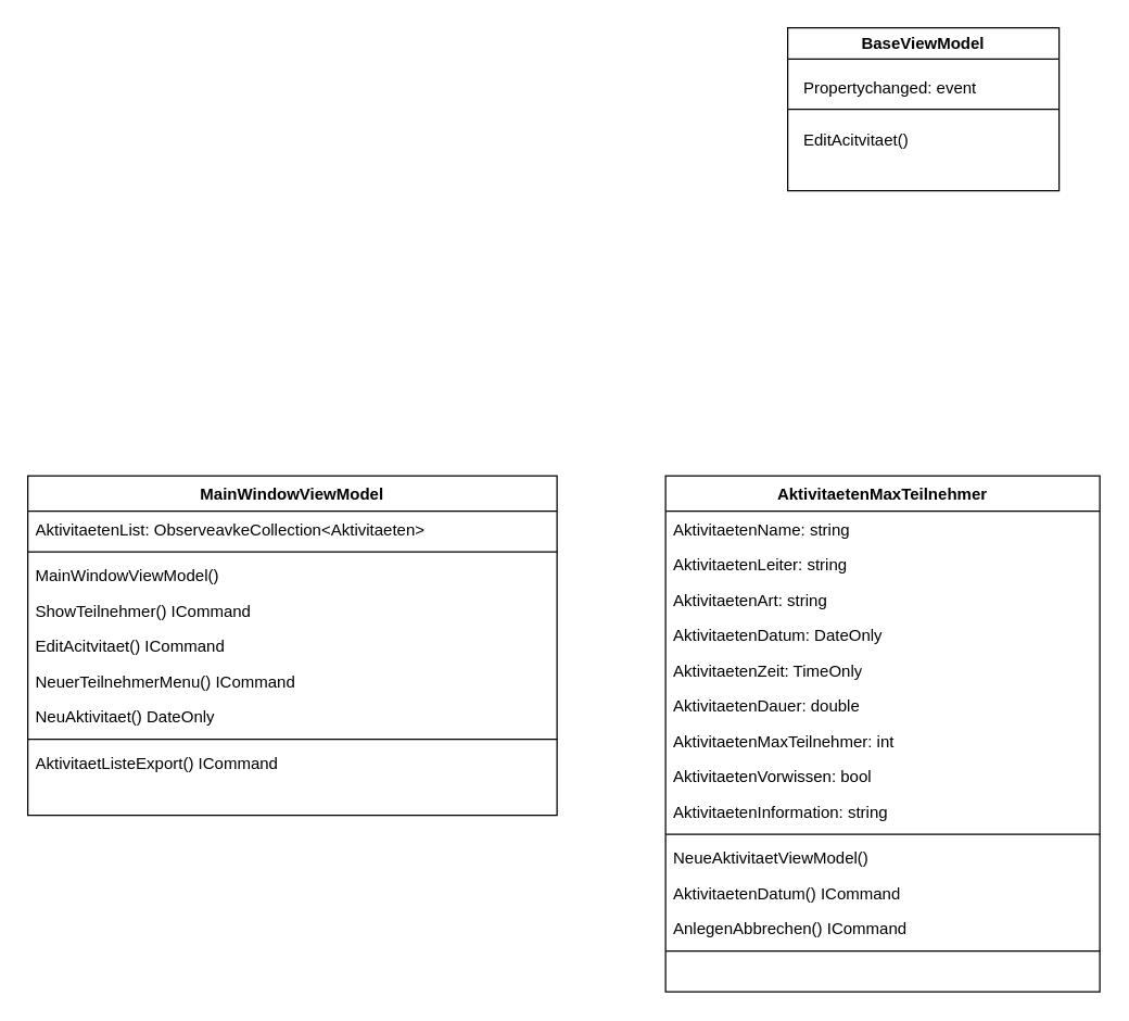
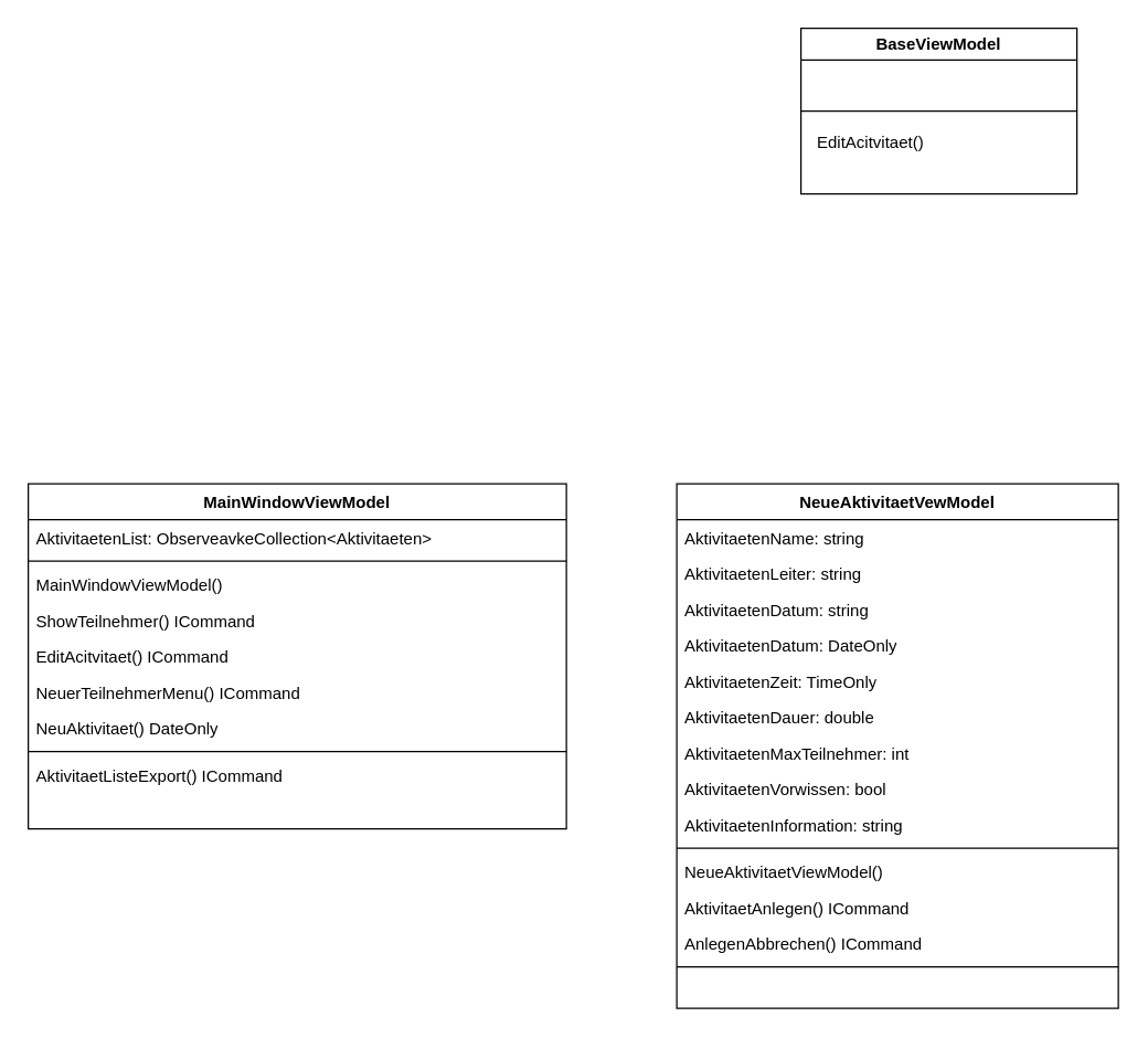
- <mxCell id="3" value="&lt;div align=&quot;left&quot;&gt;Propertychanged: event&lt;/div&gt;" style="text;html=1;align=left;verticalAlign=middle;resizable=0;points=[];autosize=1;strokeColor=none;fillColor=none;" vertex="1" parent="2"><mxGeometry x="10" y="30" width="150" height="30" as="geometry" /></mxCell>
- <mxCell id="6" value="AktivitaetenMaxTeilnehmer" style="swimlane;fontStyle=1;align=center;verticalAlign=top;childLayout=stackLayout;horizontal=1;startSize=26;horizontalStack=0;resizeParent=1;resizeParentMax=0;resizeLast=0;collapsible=1;marginBottom=0;whiteSpace=wrap;html=1;" vertex="1" parent="1"><mxGeometry x="490" y="350" width="320" height="380" as="geometry" /></mxCell>
+ <mxCell id="6" value="NeueAktivitaetVewModel" style="swimlane;fontStyle=1;align=center;verticalAlign=top;childLayout=stackLayout;horizontal=1;startSize=26;horizontalStack=0;resizeParent=1;resizeParentMax=0;resizeLast=0;collapsible=1;marginBottom=0;whiteSpace=wrap;html=1;" vertex="1" parent="1"><mxGeometry x="490" y="350" width="320" height="380" as="geometry" /></mxCell>
- <mxCell id="9" value="AktivitaetenArt: string" style="text;strokeColor=none;fillColor=none;align=left;verticalAlign=top;spacingLeft=4;spacingRight=4;overflow=hidden;rotatable=0;points=[[0,0.5],[1,0.5]];portConstraint=eastwest;whiteSpace=wrap;html=1;" vertex="1" parent="6"><mxGeometry y="78" width="320" height="26" as="geometry" /></mxCell>
+ <mxCell id="9" value="AktivitaetenDatum: string" style="text;strokeColor=none;fillColor=none;align=left;verticalAlign=top;spacingLeft=4;spacingRight=4;overflow=hidden;rotatable=0;points=[[0,0.5],[1,0.5]];portConstraint=eastwest;whiteSpace=wrap;html=1;" vertex="1" parent="6"><mxGeometry y="78" width="320" height="26" as="geometry" /></mxCell>
- <mxCell id="18" value="AktivitaetenDatum() ICommand" style="text;strokeColor=none;fillColor=none;align=left;verticalAlign=top;spacingLeft=4;spacingRight=4;overflow=hidden;rotatable=0;points=[[0,0.5],[1,0.5]];portConstraint=eastwest;whiteSpace=wrap;html=1;" vertex="1" parent="6"><mxGeometry y="294" width="320" height="26" as="geometry" /></mxCell>
+ <mxCell id="18" value="AktivitaetAnlegen() ICommand" style="text;strokeColor=none;fillColor=none;align=left;verticalAlign=top;spacingLeft=4;spacingRight=4;overflow=hidden;rotatable=0;points=[[0,0.5],[1,0.5]];portConstraint=eastwest;whiteSpace=wrap;html=1;" vertex="1" parent="6"><mxGeometry y="294" width="320" height="26" as="geometry" /></mxCell>
